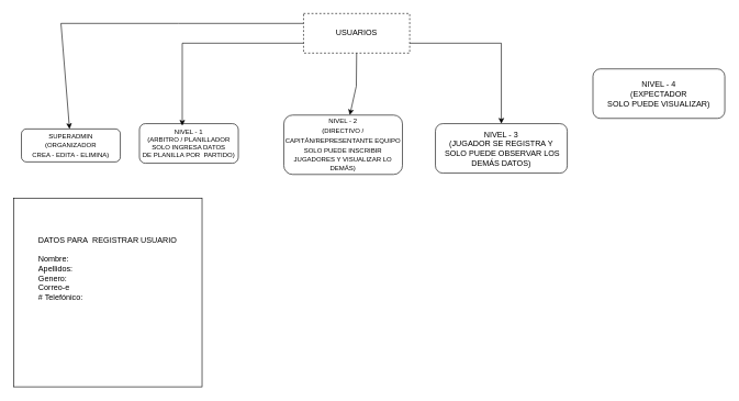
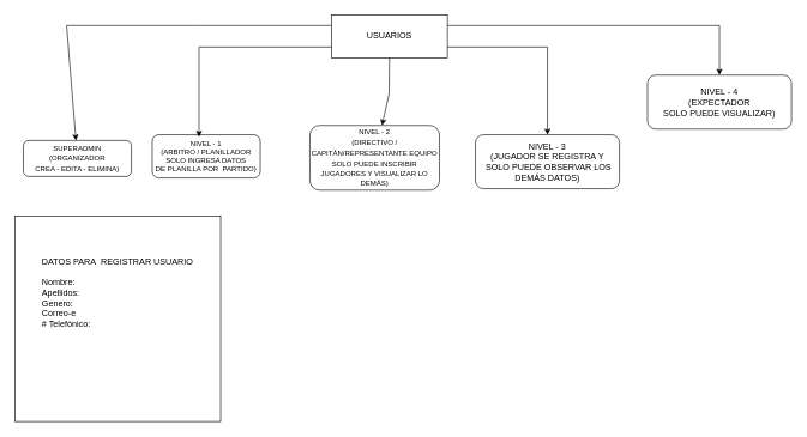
+ <mxCell id="3" style="edgeStyle=none;rounded=0;orthogonalLoop=1;jettySize=auto;html=1;exitX=1;exitY=0.25;exitDx=0;exitDy=0;entryX=0.5;entryY=0;entryDx=0;entryDy=0;" edge="1" parent="1" source="5" target="10"><mxGeometry relative="1" as="geometry"><Array as="points"><mxPoint x="999" y="35" /></Array></mxGeometry></mxCell>
- <mxCell id="5" value="USUARIOS" style="rounded=0;whiteSpace=wrap;html=1;dashed=1;" vertex="1" parent="1"><mxGeometry x="460" y="20" width="161" height="60" as="geometry" /></mxCell>
+ <mxCell id="5" value="USUARIOS" style="rounded=0;whiteSpace=wrap;html=1;" vertex="1" parent="1"><mxGeometry x="460" y="20" width="161" height="60" as="geometry" /></mxCell>
